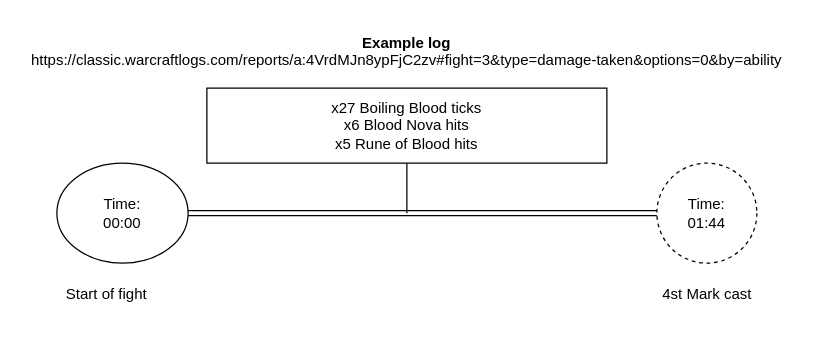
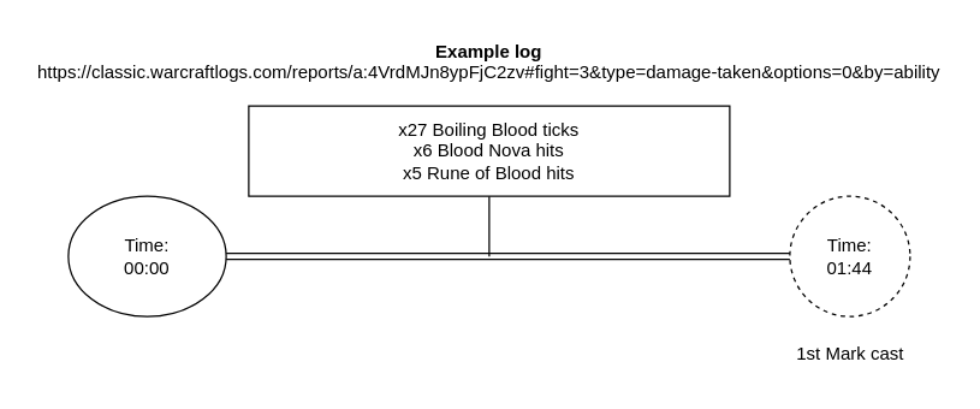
- <mxCell id="5" value="Start of fight" style="text;html=1;strokeColor=none;fillColor=none;align=center;verticalAlign=middle;whiteSpace=wrap;rounded=0;" parent="1" vertex="1"><mxGeometry x="50" y="220" width="70" height="30" as="geometry" /></mxCell>
- <mxCell id="6" value="4st Mark cast" style="text;html=1;strokeColor=none;fillColor=none;align=center;verticalAlign=middle;whiteSpace=wrap;rounded=0;" parent="1" vertex="1"><mxGeometry x="527.5" y="220" width="75" height="30" as="geometry" /></mxCell>
+ <mxCell id="6" value="1st Mark cast" style="text;html=1;strokeColor=none;fillColor=none;align=center;verticalAlign=middle;whiteSpace=wrap;rounded=0;" parent="1" vertex="1"><mxGeometry x="527.5" y="220" width="75" height="30" as="geometry" /></mxCell>
